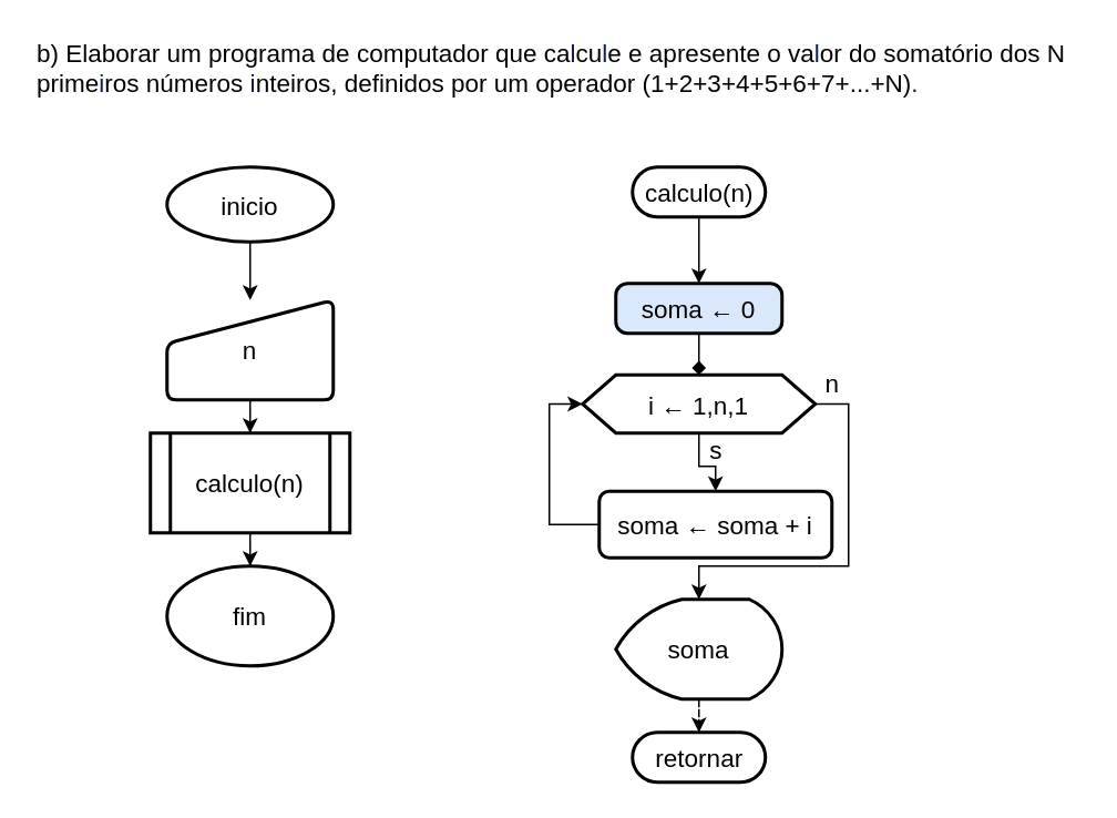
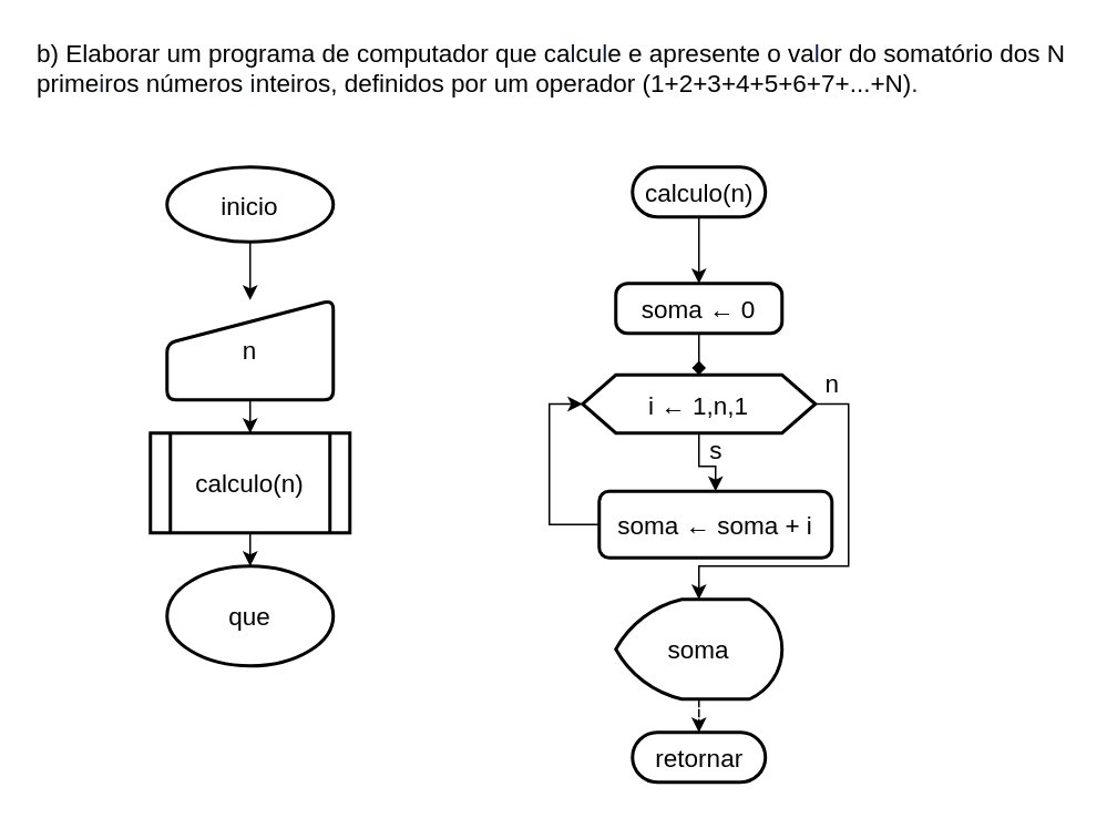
- <mxCell id="11" value="soma ← 0" style="rounded=1;whiteSpace=wrap;html=1;absoluteArcSize=1;arcSize=14;strokeWidth=2;fontSize=15;fillColor=#dae8fc;" vertex="1" parent="1"><mxGeometry x="370" y="170" width="100" height="30" as="geometry" /></mxCell>
+ <mxCell id="11" value="soma ← 0" style="rounded=1;whiteSpace=wrap;html=1;absoluteArcSize=1;arcSize=14;strokeWidth=2;fontSize=15;" vertex="1" parent="1"><mxGeometry x="370" y="170" width="100" height="30" as="geometry" /></mxCell>
- <mxCell id="19" value="fim" style="strokeWidth=2;html=1;shape=mxgraph.flowchart.start_1;whiteSpace=wrap;fontSize=15;" vertex="1" parent="1"><mxGeometry x="100" y="340" width="100" height="60" as="geometry" /></mxCell>
+ <mxCell id="19" value="que" style="strokeWidth=2;html=1;shape=mxgraph.flowchart.start_1;whiteSpace=wrap;fontSize=15;" vertex="1" parent="1"><mxGeometry x="100" y="340" width="100" height="60" as="geometry" /></mxCell>
